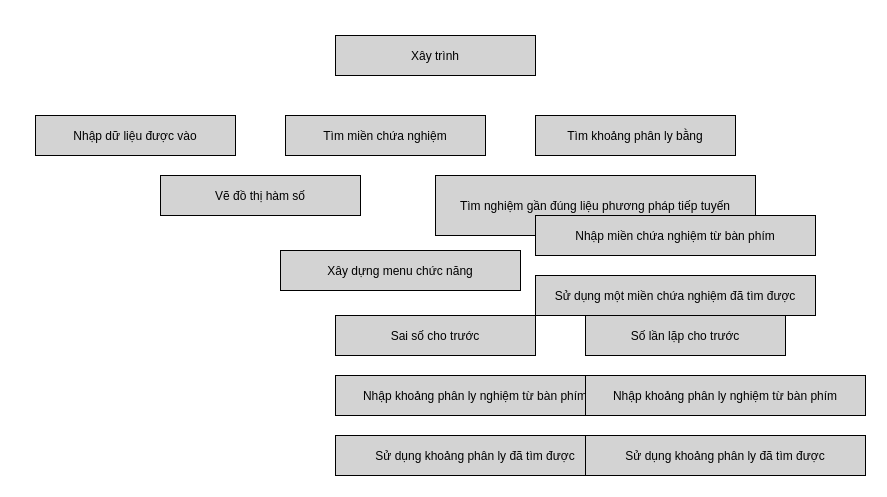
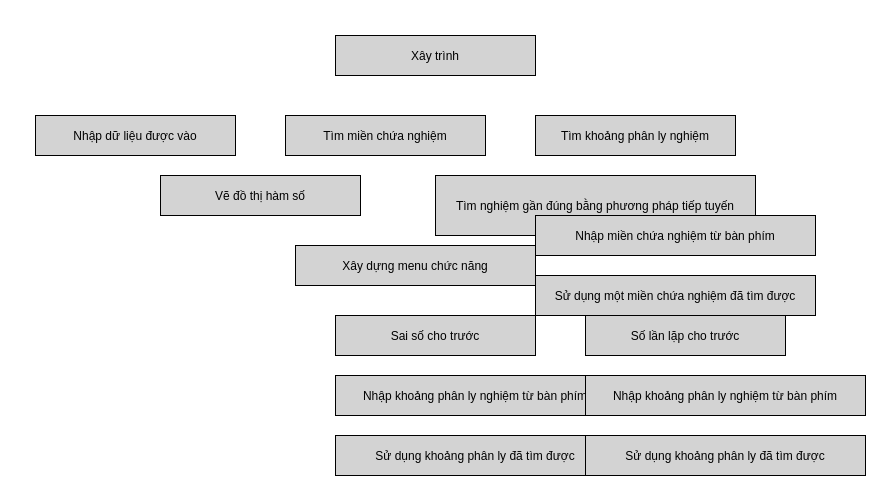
- <mxCell id="5" value="Tìm khoảng phân ly bằng" style="rounded=0;fillColor=#D3D3D3;strokeColor=#000000;" vertex="1" parent="1"><mxGeometry x="520" y="100" width="200" height="40" as="geometry" /></mxCell>
+ <mxCell id="5" value="Tìm khoảng phân ly nghiệm" style="rounded=0;fillColor=#D3D3D3;strokeColor=#000000;" vertex="1" parent="1"><mxGeometry x="520" y="100" width="200" height="40" as="geometry" /></mxCell>
- <mxCell id="7" value="Tìm nghiệm gần đúng liệu phương pháp tiếp tuyến" style="rounded=0;fillColor=#D3D3D3;strokeColor=#000000;" vertex="1" parent="1"><mxGeometry x="420" y="160" width="320" height="60" as="geometry" /></mxCell>
+ <mxCell id="7" value="Tìm nghiệm gần đúng bằng phương pháp tiếp tuyến" style="rounded=0;fillColor=#D3D3D3;strokeColor=#000000;" vertex="1" parent="1"><mxGeometry x="420" y="160" width="320" height="60" as="geometry" /></mxCell>
- <mxCell id="8" value="Xây dựng menu chức năng" style="rounded=0;fillColor=#D3D3D3;strokeColor=#000000;" vertex="1" parent="1"><mxGeometry x="265" y="235" width="240" height="40" as="geometry" /></mxCell>
+ <mxCell id="8" value="Xây dựng menu chức năng" style="rounded=0;fillColor=#D3D3D3;strokeColor=#000000;" vertex="1" parent="1"><mxGeometry x="280" y="230" width="240" height="40" as="geometry" /></mxCell>
